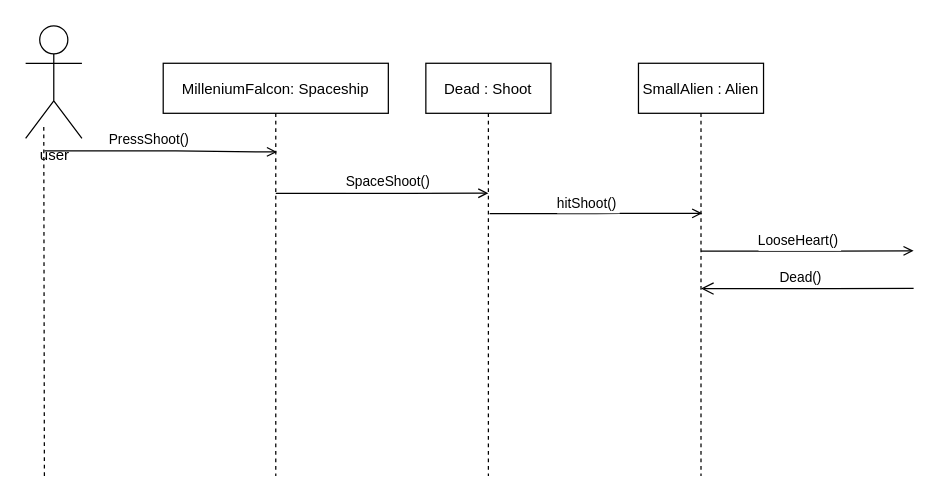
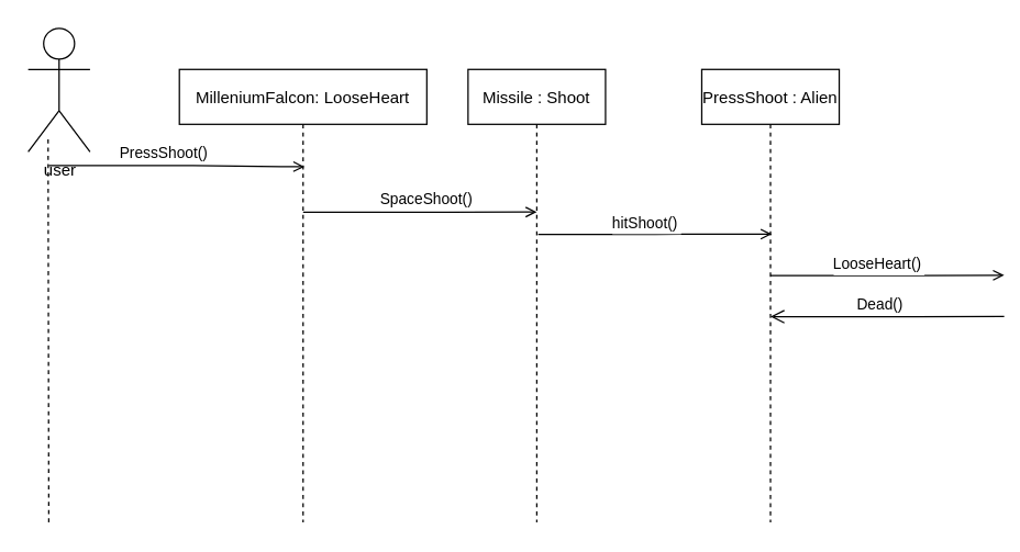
- <mxCell id="2" value="MilleniumFalcon: Spaceship" style="shape=umlLifeline;perimeter=lifelinePerimeter;container=1;collapsible=0;recursiveResize=0;rounded=0;shadow=0;strokeWidth=1;" parent="1" vertex="1"><mxGeometry x="130" y="50" width="180" height="330" as="geometry" /></mxCell>
+ <mxCell id="2" value="MilleniumFalcon: LooseHeart" style="shape=umlLifeline;perimeter=lifelinePerimeter;container=1;collapsible=0;recursiveResize=0;rounded=0;shadow=0;strokeWidth=1;" parent="1" vertex="1"><mxGeometry x="130" y="50" width="180" height="330" as="geometry" /></mxCell>
- <mxCell id="10" value="Dead : Shoot" style="shape=umlLifeline;perimeter=lifelinePerimeter;container=1;collapsible=0;recursiveResize=0;rounded=0;shadow=0;strokeWidth=1;" parent="1" vertex="1"><mxGeometry x="340" y="50" width="100" height="330" as="geometry" /></mxCell>
+ <mxCell id="10" value="Missile : Shoot" style="shape=umlLifeline;perimeter=lifelinePerimeter;container=1;collapsible=0;recursiveResize=0;rounded=0;shadow=0;strokeWidth=1;" parent="1" vertex="1"><mxGeometry x="340" y="50" width="100" height="330" as="geometry" /></mxCell>
- <mxCell id="5" value="SmallAlien : Alien" style="shape=umlLifeline;perimeter=lifelinePerimeter;container=1;collapsible=0;recursiveResize=0;rounded=0;shadow=0;strokeWidth=1;" parent="1" vertex="1"><mxGeometry x="510" y="50" width="100" height="330" as="geometry" /></mxCell>
+ <mxCell id="5" value="PressShoot : Alien" style="shape=umlLifeline;perimeter=lifelinePerimeter;container=1;collapsible=0;recursiveResize=0;rounded=0;shadow=0;strokeWidth=1;" parent="1" vertex="1"><mxGeometry x="510" y="50" width="100" height="330" as="geometry" /></mxCell>
